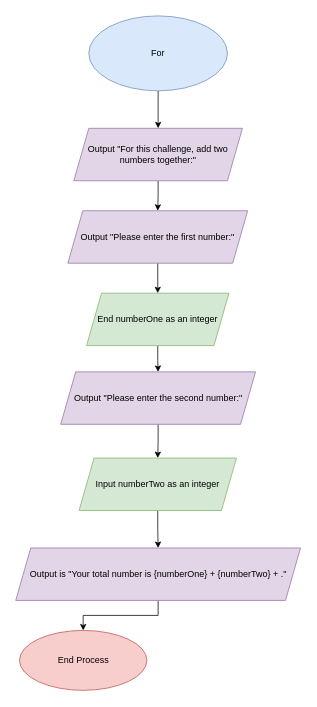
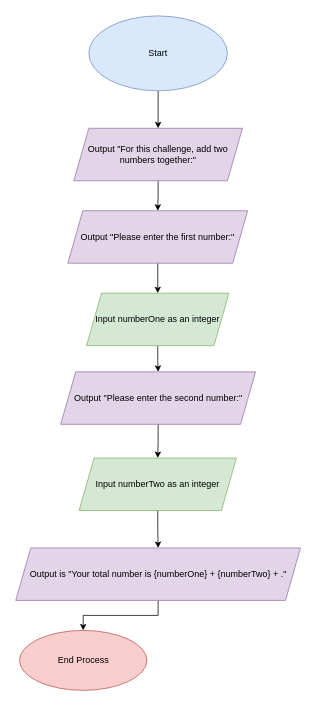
- <mxCell id="3" value="For" style="ellipse;whiteSpace=wrap;html=1;fillColor=#dae8fc;strokeColor=#6c8ebf;" vertex="1" parent="1"><mxGeometry x="118" y="20" width="185" height="100" as="geometry" /></mxCell>
+ <mxCell id="3" value="Start" style="ellipse;whiteSpace=wrap;html=1;fillColor=#dae8fc;strokeColor=#6c8ebf;" vertex="1" parent="1"><mxGeometry x="118" y="20" width="185" height="100" as="geometry" /></mxCell>
- <mxCell id="9" value="End numberOne as an integer" style="shape=parallelogram;perimeter=parallelogramPerimeter;whiteSpace=wrap;html=1;fixedSize=1;fillColor=#d5e8d4;strokeColor=#82b366;" vertex="1" parent="1"><mxGeometry x="115" y="390" width="190" height="70" as="geometry" /></mxCell>
+ <mxCell id="9" value="Input numberOne as an integer" style="shape=parallelogram;perimeter=parallelogramPerimeter;whiteSpace=wrap;html=1;fixedSize=1;fillColor=#d5e8d4;strokeColor=#82b366;" vertex="1" parent="1"><mxGeometry x="115" y="390" width="190" height="70" as="geometry" /></mxCell>
